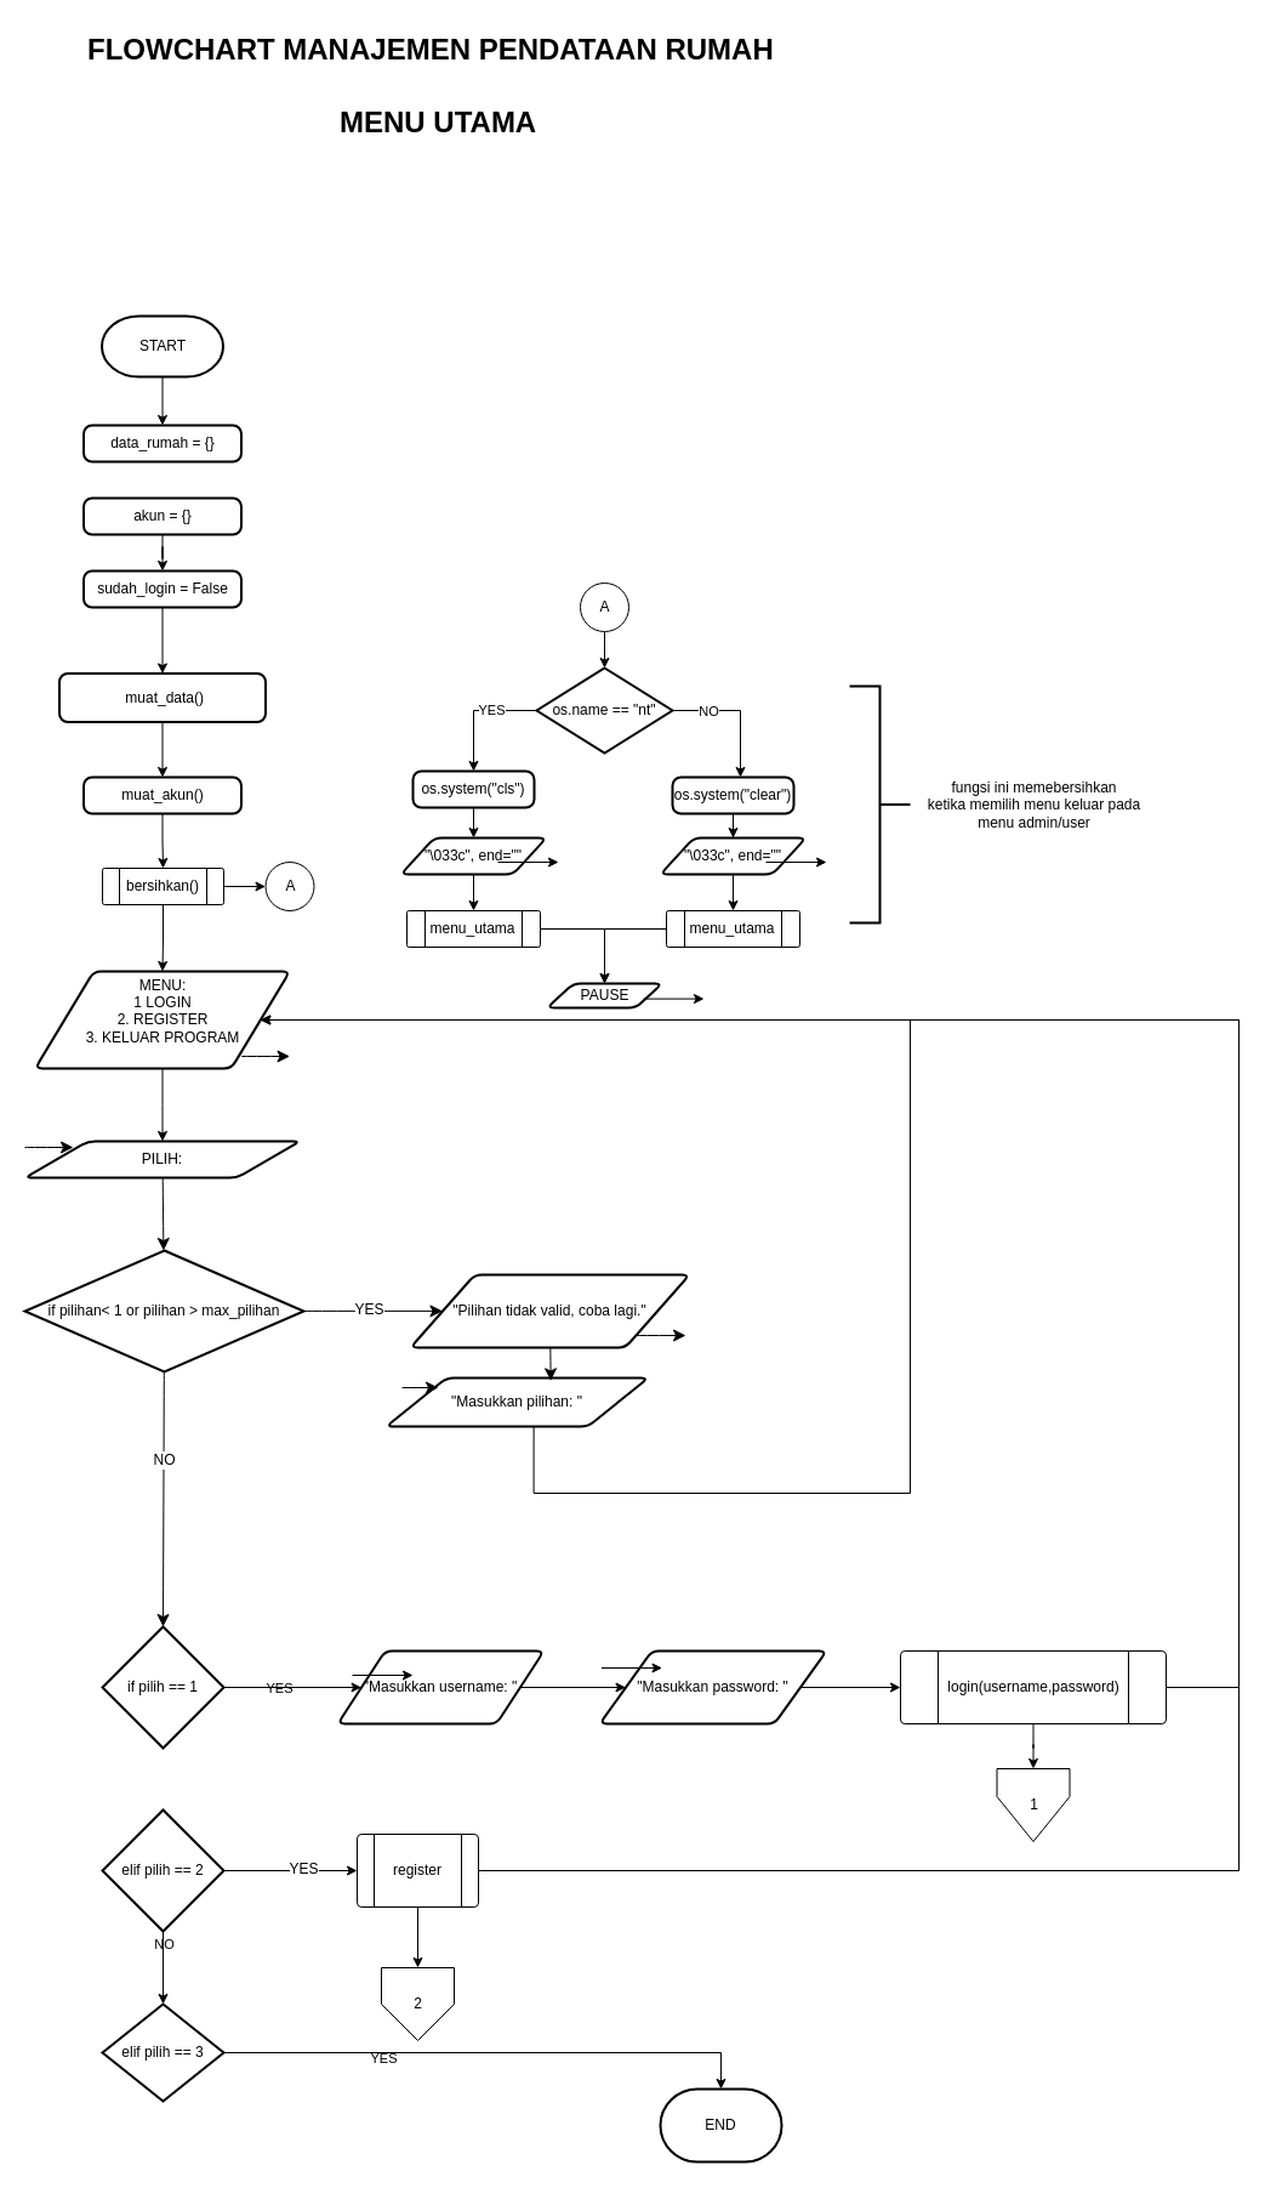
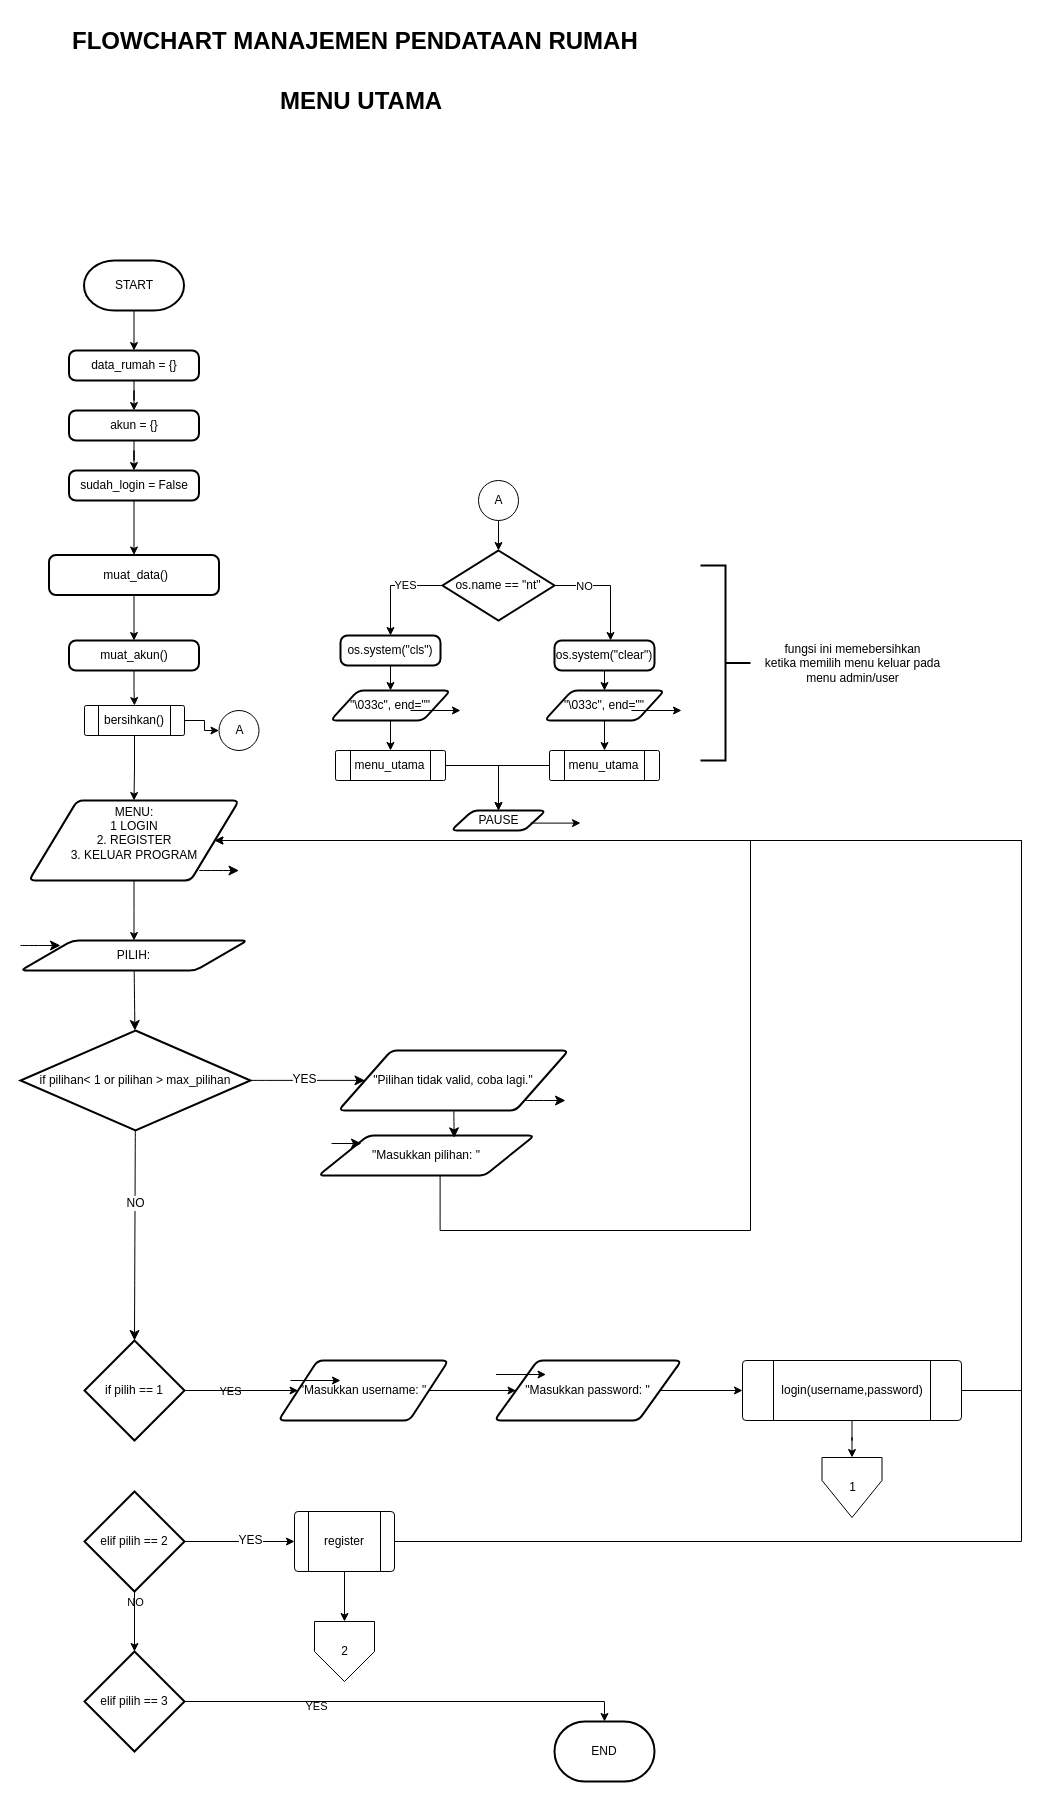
+ <mxCell id="8" value="" style="edgeStyle=orthogonalEdgeStyle;rounded=0;orthogonalLoop=1;jettySize=auto;html=1;labelBackgroundColor=none;fontColor=default;" parent="1" source="9" target="11" edge="1"><mxGeometry relative="1" as="geometry" /></mxCell>
- <mxCell id="51" value="bersihkan()" style="verticalLabelPosition=middle;verticalAlign=middle;html=1;shape=process;whiteSpace=wrap;rounded=1;size=0.14;arcSize=6;labelPosition=center;align=center;" parent="1" vertex="1"><mxGeometry x="84" y="715" width="100" height="30" as="geometry" /></mxCell>
+ <mxCell id="51" value="bersihkan()" style="verticalLabelPosition=middle;verticalAlign=middle;html=1;shape=process;whiteSpace=wrap;rounded=1;size=0.14;arcSize=6;labelPosition=center;align=center;" parent="1" vertex="1"><mxGeometry x="84" y="705" width="100" height="30" as="geometry" /></mxCell>
- <mxCell id="22" value="elif pilih == 3" style="strokeWidth=2;html=1;shape=mxgraph.flowchart.decision;whiteSpace=wrap;labelBackgroundColor=none;" parent="1" vertex="1"><mxGeometry x="84" y="1651" width="100" height="80" as="geometry" /></mxCell>
+ <mxCell id="22" value="elif pilih == 3" style="strokeWidth=2;html=1;shape=mxgraph.flowchart.decision;whiteSpace=wrap;labelBackgroundColor=none;" parent="1" vertex="1"><mxGeometry x="84" y="1651" width="100" height="100" as="geometry" /></mxCell>
- <mxCell id="23" value="END" style="strokeWidth=2;html=1;shape=mxgraph.flowchart.terminator;whiteSpace=wrap;labelBackgroundColor=none;" parent="1" vertex="1"><mxGeometry x="544" y="1721" width="100" height="60" as="geometry" /></mxCell>
+ <mxCell id="23" value="END" style="strokeWidth=2;html=1;shape=mxgraph.flowchart.terminator;whiteSpace=wrap;labelBackgroundColor=none;" parent="1" vertex="1"><mxGeometry x="554" y="1721" width="100" height="60" as="geometry" /></mxCell>
